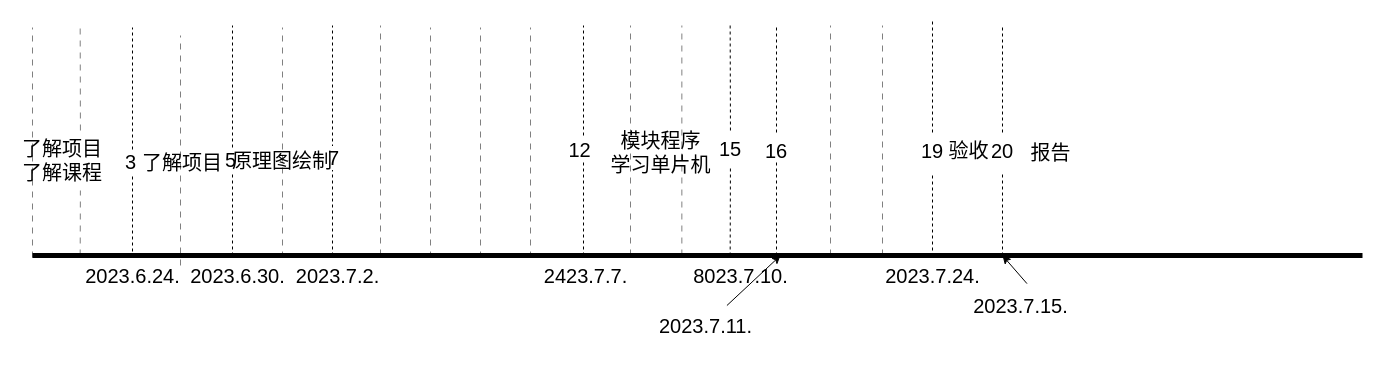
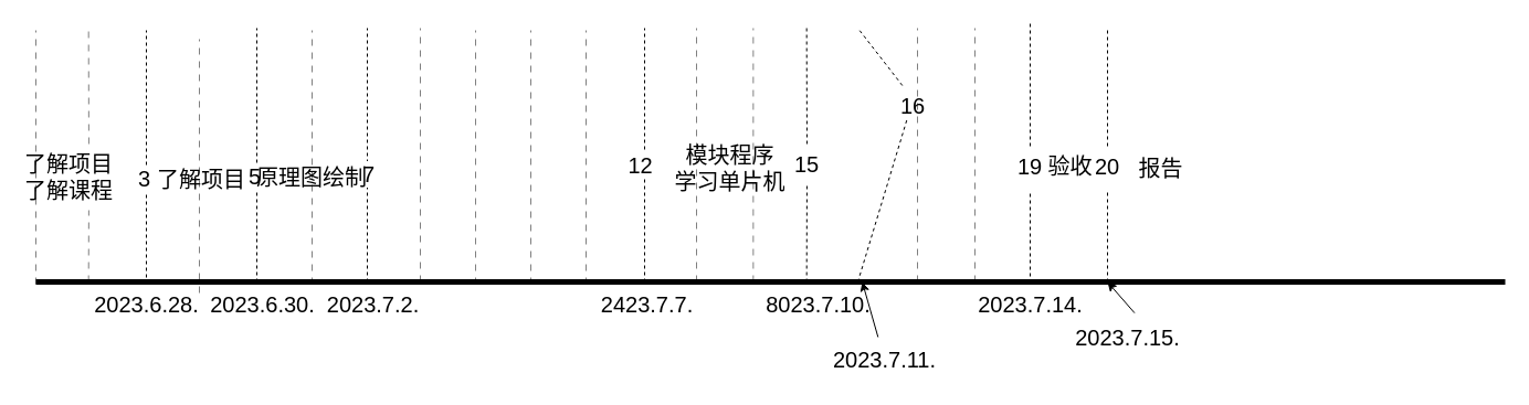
- <mxCell id="31" value="&lt;div style=&quot;&quot;&gt;&lt;span style=&quot;background-color: rgb(255, 255, 255); font-size: 20px;&quot;&gt;16&lt;/span&gt;&lt;/div&gt;" style="text;whiteSpace=wrap;html=1;align=center;" parent="1" vertex="1"><mxGeometry x="758" y="132" width="36" height="25" as="geometry" /></mxCell>
+ <mxCell id="31" value="&lt;div style=&quot;&quot;&gt;&lt;span style=&quot;background-color: rgb(255, 255, 255); font-size: 20px;&quot;&gt;16&lt;/span&gt;&lt;/div&gt;" style="text;whiteSpace=wrap;html=1;align=center;" parent="1" vertex="1"><mxGeometry x="808" y="77" width="36" height="25" as="geometry" /></mxCell>
- <mxCell id="18" value="&lt;font style=&quot;font-size: 20px;&quot;&gt;2023.6.24.&lt;/font&gt;" style="text;html=1;align=center;verticalAlign=middle;resizable=0;points=[];autosize=1;strokeColor=none;fillColor=none;" parent="1" vertex="1"><mxGeometry x="72" y="255" width="120" height="40" as="geometry" /></mxCell>
+ <mxCell id="18" value="&lt;font style=&quot;font-size: 20px;&quot;&gt;2023.6.28.&lt;/font&gt;" style="text;html=1;align=center;verticalAlign=middle;resizable=0;points=[];autosize=1;strokeColor=none;fillColor=none;" parent="1" vertex="1"><mxGeometry x="72" y="255" width="120" height="40" as="geometry" /></mxCell>
- <mxCell id="22" value="&lt;font style=&quot;font-size: 20px;&quot;&gt;2023.7.24.&lt;/font&gt;" style="text;html=1;align=center;verticalAlign=middle;resizable=0;points=[];autosize=1;strokeColor=none;fillColor=none;" parent="1" vertex="1"><mxGeometry x="872" y="255" width="120" height="40" as="geometry" /></mxCell>
+ <mxCell id="22" value="&lt;font style=&quot;font-size: 20px;&quot;&gt;2023.7.14.&lt;/font&gt;" style="text;html=1;align=center;verticalAlign=middle;resizable=0;points=[];autosize=1;strokeColor=none;fillColor=none;" parent="1" vertex="1"><mxGeometry x="872" y="255" width="120" height="40" as="geometry" /></mxCell>
- <mxCell id="21" value="&lt;font style=&quot;font-size: 20px;&quot;&gt;2023.7.11.&lt;/font&gt;" style="text;html=1;align=center;verticalAlign=middle;resizable=0;points=[];autosize=1;strokeColor=none;fillColor=none;" parent="1" vertex="1"><mxGeometry x="645" y="305" width="120" height="40" as="geometry" /></mxCell>
+ <mxCell id="21" value="&lt;font style=&quot;font-size: 20px;&quot;&gt;2023.7.11.&lt;/font&gt;" style="text;html=1;align=center;verticalAlign=middle;resizable=0;points=[];autosize=1;strokeColor=none;fillColor=none;" parent="1" vertex="1"><mxGeometry x="740" y="305" width="120" height="40" as="geometry" /></mxCell>
